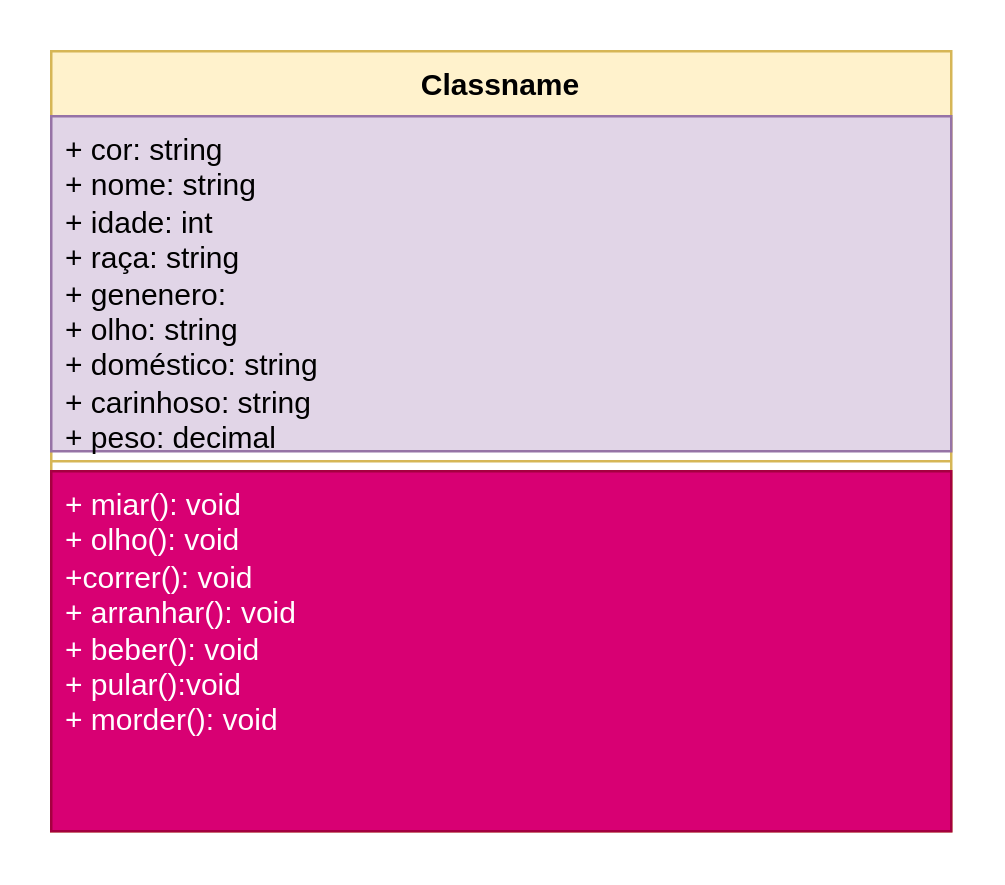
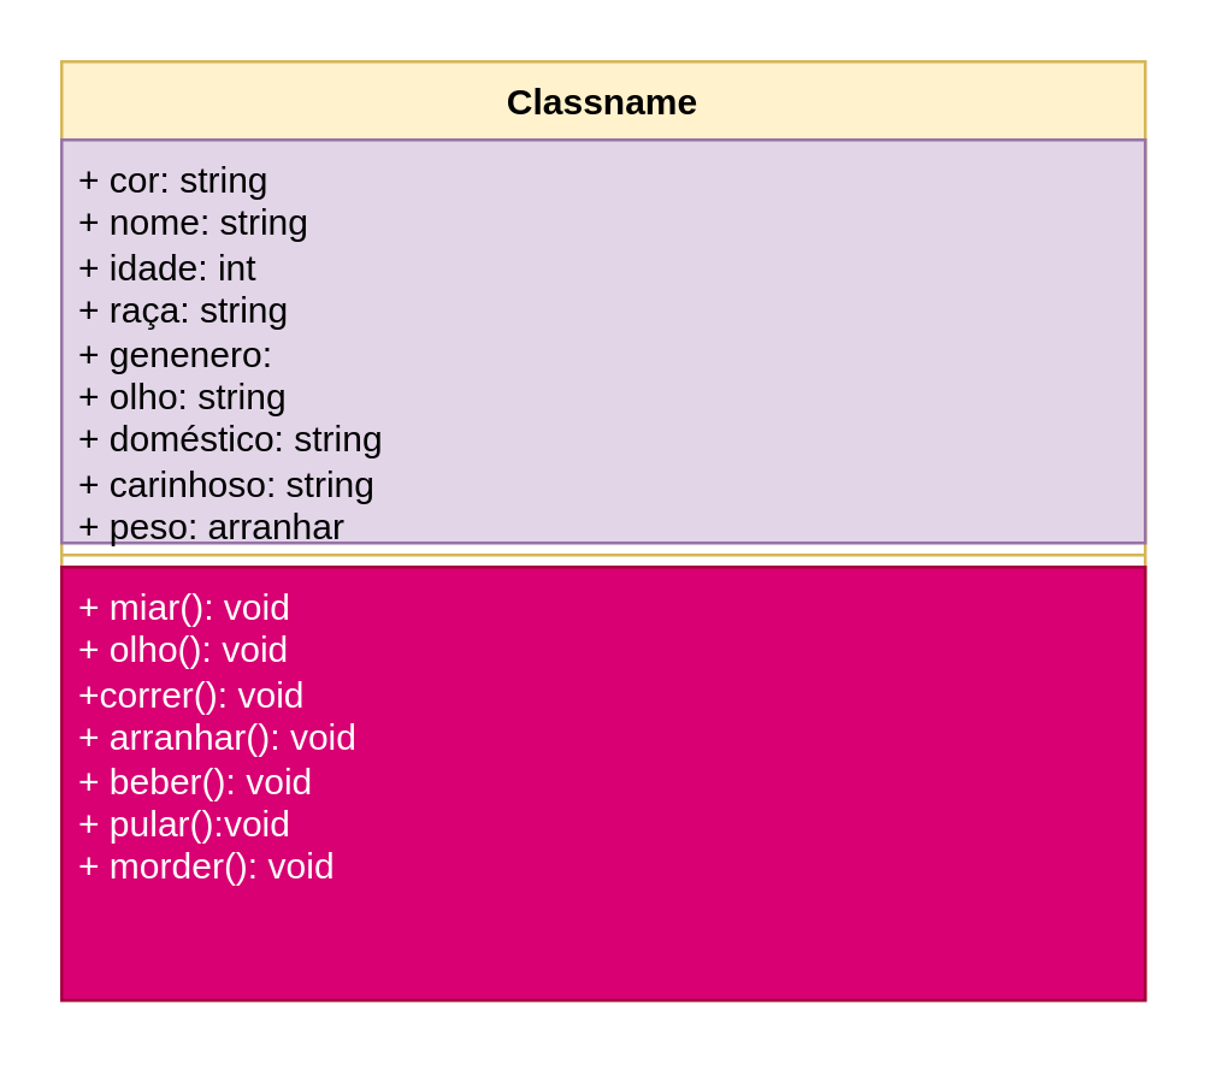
- <mxCell id="3" value="+ cor: string&lt;br&gt;+ nome: string&lt;br&gt;+ idade: int&lt;br&gt;+ raça: string&lt;br&gt;+ genenero:&lt;br&gt;+ olho: string&lt;br&gt;+ doméstico: string&amp;nbsp;&lt;br&gt;+ carinhoso: string&lt;br&gt;+ peso: decimal" style="text;strokeColor=#9673a6;fillColor=#e1d5e7;align=left;verticalAlign=top;spacingLeft=4;spacingRight=4;overflow=hidden;rotatable=0;points=[[0,0.5],[1,0.5]];portConstraint=eastwest;whiteSpace=wrap;html=1;" vertex="1" parent="2"><mxGeometry y="26" width="360" height="134" as="geometry" /></mxCell>
+ <mxCell id="3" value="+ cor: string&lt;br&gt;+ nome: string&lt;br&gt;+ idade: int&lt;br&gt;+ raça: string&lt;br&gt;+ genenero:&lt;br&gt;+ olho: string&lt;br&gt;+ doméstico: string&amp;nbsp;&lt;br&gt;+ carinhoso: string&lt;br&gt;+ peso: arranhar" style="text;strokeColor=#9673a6;fillColor=#e1d5e7;align=left;verticalAlign=top;spacingLeft=4;spacingRight=4;overflow=hidden;rotatable=0;points=[[0,0.5],[1,0.5]];portConstraint=eastwest;whiteSpace=wrap;html=1;" vertex="1" parent="2"><mxGeometry y="26" width="360" height="134" as="geometry" /></mxCell>
